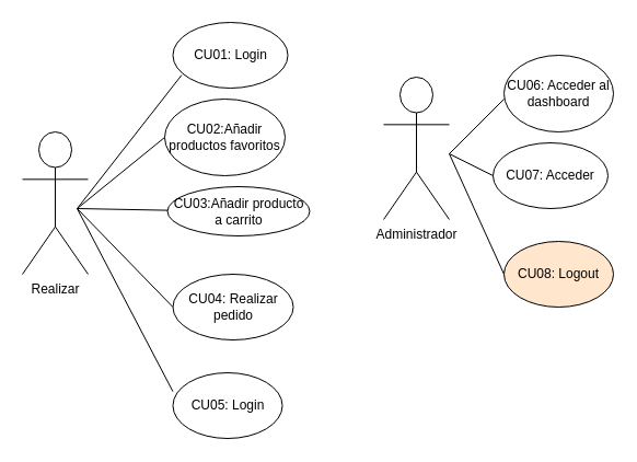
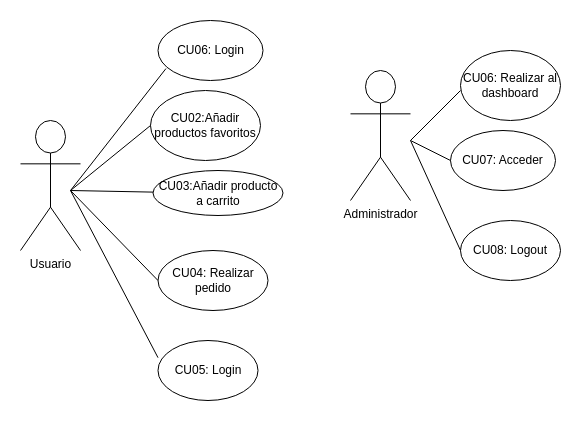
- <mxCell id="6" value="CU01: Login" style="ellipse;whiteSpace=wrap;html=1;" vertex="1" parent="1"><mxGeometry x="157.5" y="20" width="105" height="60" as="geometry" /></mxCell>
+ <mxCell id="6" value="CU06: Login" style="ellipse;whiteSpace=wrap;html=1;" vertex="1" parent="1"><mxGeometry x="157.5" y="20" width="105" height="60" as="geometry" /></mxCell>
- <mxCell id="14" value="CU06: Acceder al dashboard" style="ellipse;whiteSpace=wrap;html=1;" vertex="1" parent="1"><mxGeometry x="460" y="50" width="100" height="70" as="geometry" /></mxCell>
+ <mxCell id="14" value="CU06: Realizar al dashboard" style="ellipse;whiteSpace=wrap;html=1;" vertex="1" parent="1"><mxGeometry x="460" y="50" width="100" height="70" as="geometry" /></mxCell>
- <mxCell id="17" value="CU08: Logout" style="ellipse;whiteSpace=wrap;html=1;fillColor=#ffe6cc;" vertex="1" parent="1"><mxGeometry x="460" y="220" width="100" height="60" as="geometry" /></mxCell>
+ <mxCell id="17" value="CU08: Logout" style="ellipse;whiteSpace=wrap;html=1;" vertex="1" parent="1"><mxGeometry x="460" y="220" width="100" height="60" as="geometry" /></mxCell>
- <mxCell id="2" value="Realizar" style="shape=umlActor;verticalLabelPosition=bottom;verticalAlign=top;html=1;outlineConnect=0;" vertex="1" parent="1"><mxGeometry x="20" y="120" width="60" height="130" as="geometry" /></mxCell>
+ <mxCell id="2" value="Usuario" style="shape=umlActor;verticalLabelPosition=bottom;verticalAlign=top;html=1;outlineConnect=0;" vertex="1" parent="1"><mxGeometry x="20" y="120" width="60" height="130" as="geometry" /></mxCell>
